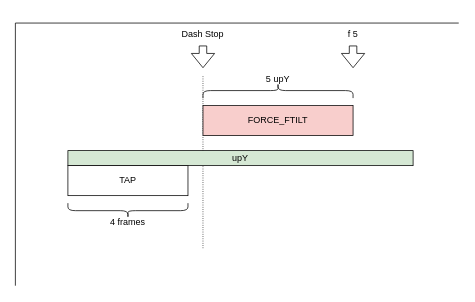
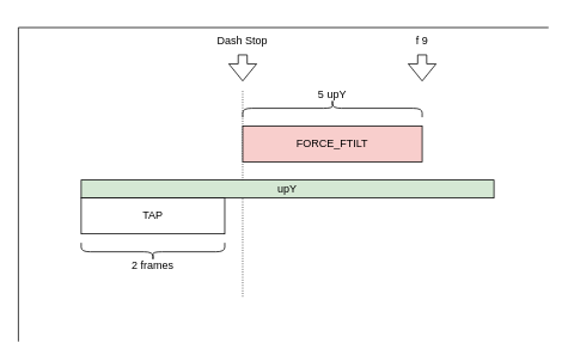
- <mxCell id="14" value="f 5" style="text;html=1;align=center;verticalAlign=middle;whiteSpace=wrap;rounded=0;" vertex="1" parent="1"><mxGeometry x="440" y="30" width="60" height="30" as="geometry" /></mxCell>
+ <mxCell id="14" value="f 9" style="text;html=1;align=center;verticalAlign=middle;whiteSpace=wrap;rounded=0;" vertex="1" parent="1"><mxGeometry x="440" y="30" width="60" height="30" as="geometry" /></mxCell>
- <mxCell id="8" value="4 frames" style="text;html=1;align=center;verticalAlign=middle;whiteSpace=wrap;rounded=0;" vertex="1" parent="1"><mxGeometry x="140" y="280" width="60" height="30" as="geometry" /></mxCell>
+ <mxCell id="8" value="2 frames" style="text;html=1;align=center;verticalAlign=middle;whiteSpace=wrap;rounded=0;" vertex="1" parent="1"><mxGeometry x="140" y="280" width="60" height="30" as="geometry" /></mxCell>
